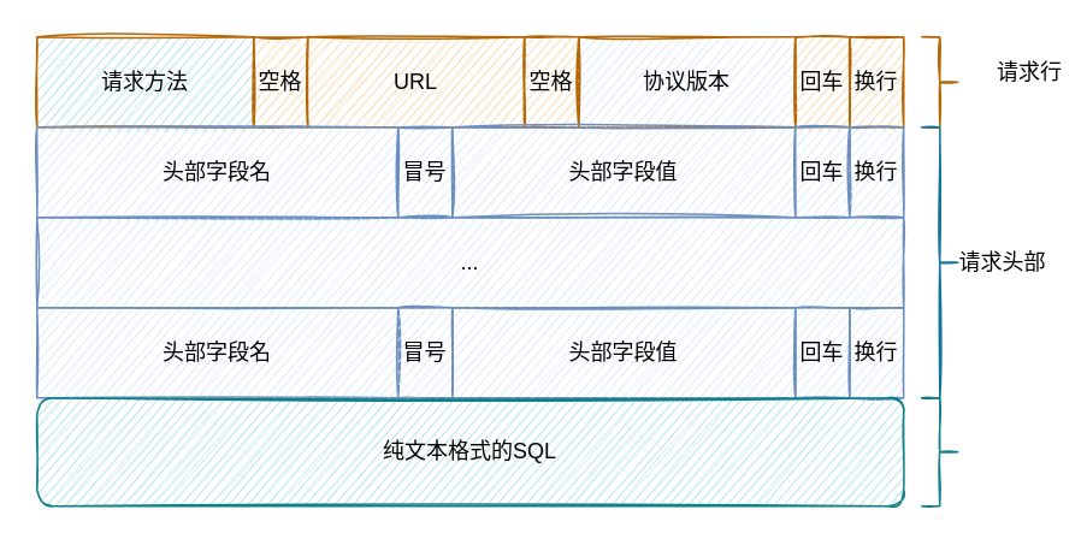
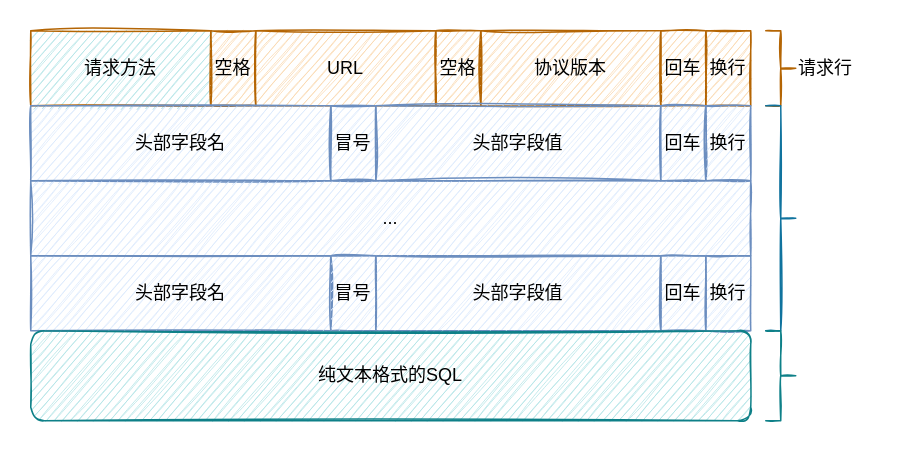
- <mxCell id="10" value="请求行" style="text;html=1;align=center;verticalAlign=middle;whiteSpace=wrap;rounded=0;fillStyle=auto;sketch=1;" parent="1" vertex="1"><mxGeometry x="550" y="25" width="40" height="30" as="geometry" /></mxCell>
+ <mxCell id="10" value="请求行" style="text;html=1;align=center;verticalAlign=middle;whiteSpace=wrap;rounded=0;fillStyle=auto;sketch=1;" parent="1" vertex="1"><mxGeometry x="530" y="30" width="40" height="30" as="geometry" /></mxCell>
- <mxCell id="6" value="协议版本" style="rounded=0;whiteSpace=wrap;html=1;fillStyle=auto;fillColor=#dae8fc;gradientDirection=north;sketch=1;strokeColor=#b46504;" parent="1" vertex="1"><mxGeometry x="320" y="20" width="120" height="50" as="geometry" /></mxCell>
+ <mxCell id="6" value="协议版本" style="rounded=0;whiteSpace=wrap;html=1;fillStyle=auto;fillColor=#fad7ac;gradientDirection=north;sketch=1;strokeColor=#b46504;" parent="1" vertex="1"><mxGeometry x="320" y="20" width="120" height="50" as="geometry" /></mxCell>
- <mxCell id="23" value="请求头部" style="text;html=1;align=center;verticalAlign=middle;whiteSpace=wrap;rounded=0;fillStyle=auto;sketch=1;" parent="1" vertex="1"><mxGeometry x="530" y="130" width="50" height="30" as="geometry" /></mxCell>
